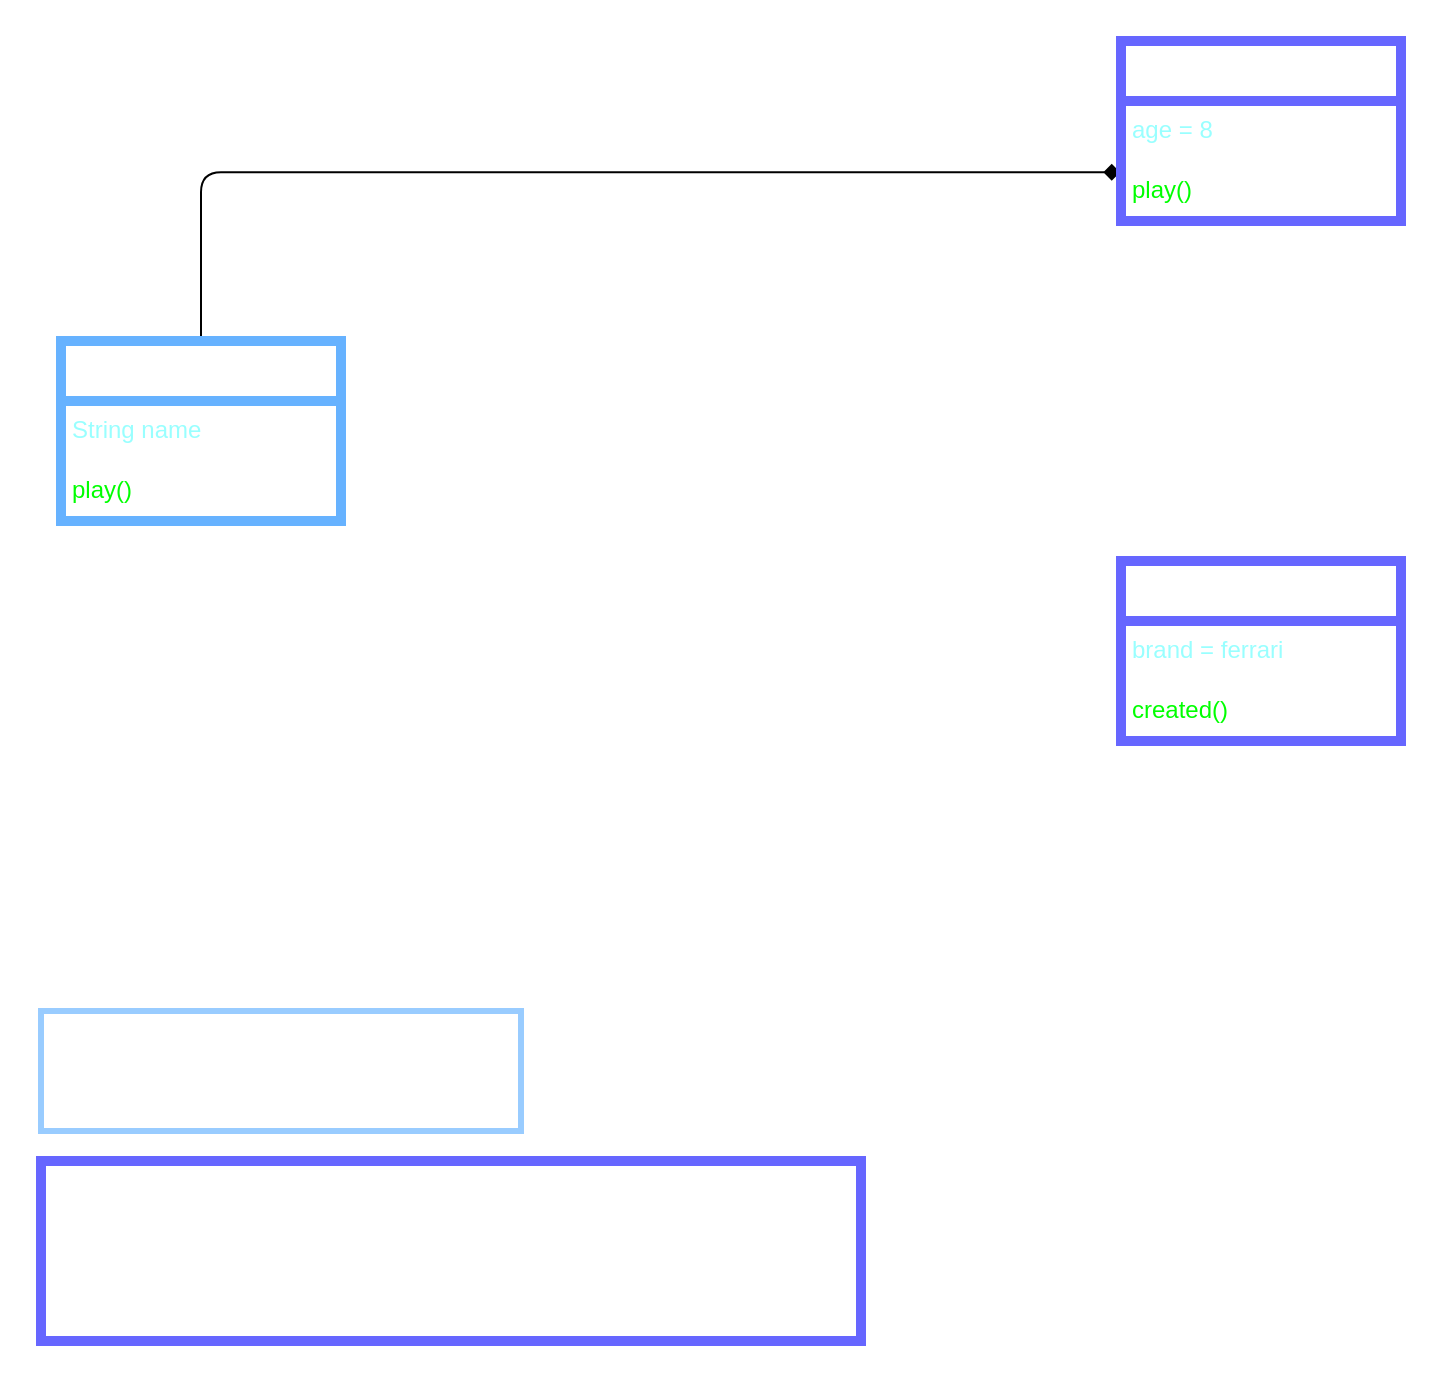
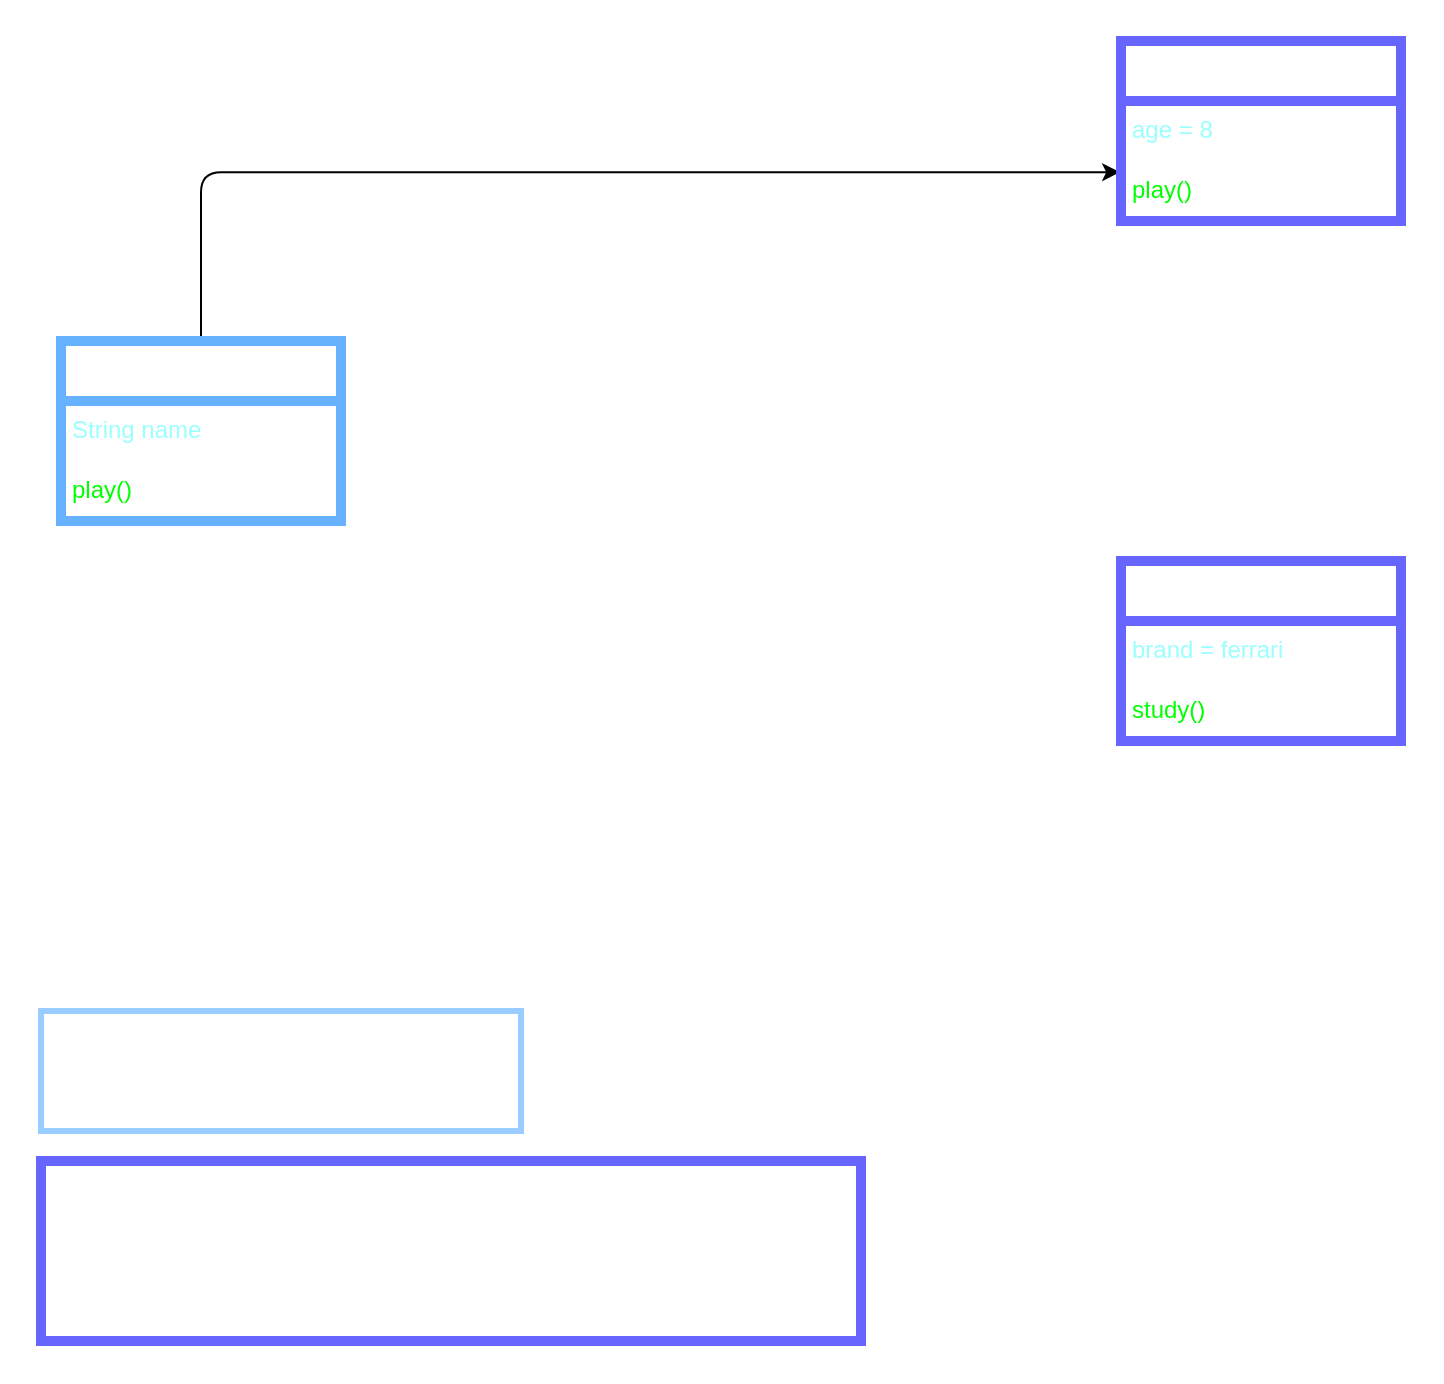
- <mxCell id="6" value="&lt;font&gt;boyA&lt;/font&gt;" style="swimlane;fontStyle=0;childLayout=stackLayout;horizontal=1;startSize=30;horizontalStack=0;resizeParent=1;resizeParentMax=0;resizeLast=0;collapsible=1;marginBottom=0;whiteSpace=wrap;html=1;fontColor=#FFFFFF;strokeColor=#6666FF;strokeWidth=5;" parent="1" vertex="1"><mxGeometry x="560" y="20" width="140" height="90" as="geometry" /></mxCell>
+ <mxCell id="6" value="&lt;font&gt;object&lt;/font&gt;" style="swimlane;fontStyle=0;childLayout=stackLayout;horizontal=1;startSize=30;horizontalStack=0;resizeParent=1;resizeParentMax=0;resizeLast=0;collapsible=1;marginBottom=0;whiteSpace=wrap;html=1;fontColor=#FFFFFF;strokeColor=#6666FF;strokeWidth=5;" parent="1" vertex="1"><mxGeometry x="560" y="20" width="140" height="90" as="geometry" /></mxCell>
- <mxCell id="2" style="edgeStyle=orthogonalEdgeStyle;html=1;entryX=-0.003;entryY=1.187;entryDx=0;entryDy=0;entryPerimeter=0;fontColor=#FFFFFF;endArrow=diamond;" parent="1" source="3" target="7" edge="1"><mxGeometry relative="1" as="geometry" /></mxCell>
+ <mxCell id="2" style="edgeStyle=orthogonalEdgeStyle;html=1;entryX=-0.003;entryY=1.187;entryDx=0;entryDy=0;entryPerimeter=0;fontColor=#FFFFFF;" parent="1" source="3" target="7" edge="1"><mxGeometry relative="1" as="geometry" /></mxCell>
- <mxCell id="9" value="familyCar" style="swimlane;fontStyle=0;childLayout=stackLayout;horizontal=1;startSize=30;horizontalStack=0;resizeParent=1;resizeParentMax=0;resizeLast=0;collapsible=1;marginBottom=0;whiteSpace=wrap;html=1;fontColor=#FFFFFF;strokeColor=#6666FF;strokeWidth=5;" parent="1" vertex="1"><mxGeometry x="560" y="280" width="140" height="90" as="geometry" /></mxCell>
+ <mxCell id="9" value="ferrari" style="swimlane;fontStyle=0;childLayout=stackLayout;horizontal=1;startSize=30;horizontalStack=0;resizeParent=1;resizeParentMax=0;resizeLast=0;collapsible=1;marginBottom=0;whiteSpace=wrap;html=1;fontColor=#FFFFFF;strokeColor=#6666FF;strokeWidth=5;" parent="1" vertex="1"><mxGeometry x="560" y="280" width="140" height="90" as="geometry" /></mxCell>
- <mxCell id="11" value="created()" style="text;strokeColor=#6c8ebf;fillColor=#66B2FF;align=left;verticalAlign=middle;spacingLeft=4;spacingRight=4;overflow=hidden;points=[[0,0.5],[1,0.5]];portConstraint=eastwest;rotatable=0;html=1;fontColor=#00FF00;opacity=0;" parent="9" vertex="1"><mxGeometry y="60" width="140" height="30" as="geometry" /></mxCell>
+ <mxCell id="11" value="study()" style="text;strokeColor=#6c8ebf;fillColor=#66B2FF;align=left;verticalAlign=middle;spacingLeft=4;spacingRight=4;overflow=hidden;points=[[0,0.5],[1,0.5]];portConstraint=eastwest;rotatable=0;html=1;fontColor=#00FF00;opacity=0;" parent="9" vertex="1"><mxGeometry y="60" width="140" height="30" as="geometry" /></mxCell>
